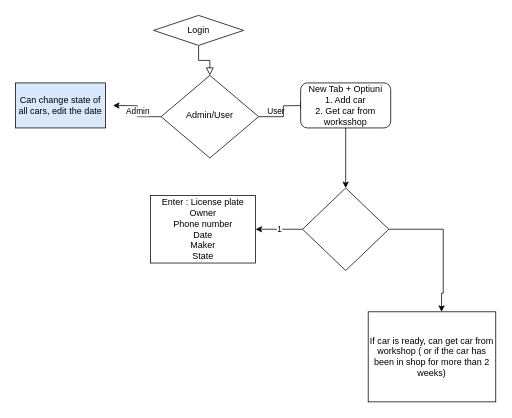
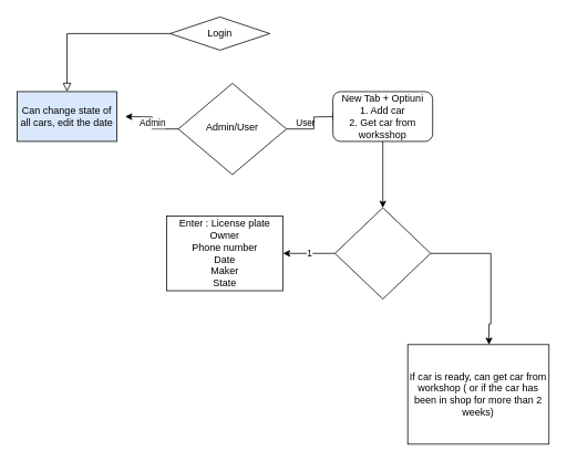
- <mxCell id="2" value="" style="rounded=0;html=1;jettySize=auto;orthogonalLoop=1;fontSize=11;endArrow=block;endFill=0;endSize=8;strokeWidth=1;shadow=0;labelBackgroundColor=none;edgeStyle=orthogonalEdgeStyle;" parent="1" source="3" target="6" edge="1"><mxGeometry relative="1" as="geometry" /></mxCell>
+ <mxCell id="2" value="" style="rounded=0;html=1;jettySize=auto;orthogonalLoop=1;fontSize=11;endArrow=block;endFill=0;endSize=8;strokeWidth=1;shadow=0;labelBackgroundColor=none;edgeStyle=orthogonalEdgeStyle;" parent="1" source="3" target="14" edge="1"><mxGeometry relative="1" as="geometry" /></mxCell>
